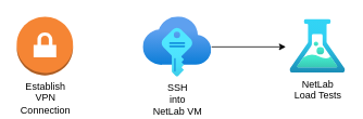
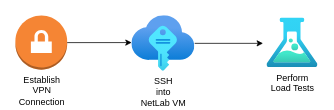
+ <mxCell id="5" style="edgeStyle=orthogonalEdgeStyle;rounded=0;orthogonalLoop=1;jettySize=auto;html=1;exitX=1;exitY=0.5;exitDx=0;exitDy=0;exitPerimeter=0;entryX=0;entryY=0.486;entryDx=0;entryDy=0;entryPerimeter=0;" edge="1" parent="1" source="2" target="3"><mxGeometry relative="1" as="geometry" /></mxCell>
- <mxCell id="4" value="&lt;div&gt;NetLab &lt;br&gt;&lt;/div&gt;&lt;div&gt;Load Tests&lt;br&gt;&lt;/div&gt;" style="image;aspect=fixed;html=1;points=[];align=center;fontSize=12;image=img/lib/azure2/general/Load_Test.svg;" vertex="1" parent="1"><mxGeometry x="355" y="23" width="68" height="66" as="geometry" /></mxCell>
+ <mxCell id="4" value="&lt;div&gt;Perform &lt;br&gt;&lt;/div&gt;&lt;div&gt;Load Tests&lt;br&gt;&lt;/div&gt;" style="image;aspect=fixed;html=1;points=[];align=center;fontSize=12;image=img/lib/azure2/general/Load_Test.svg;" vertex="1" parent="1"><mxGeometry x="355" y="23" width="68" height="66" as="geometry" /></mxCell>
